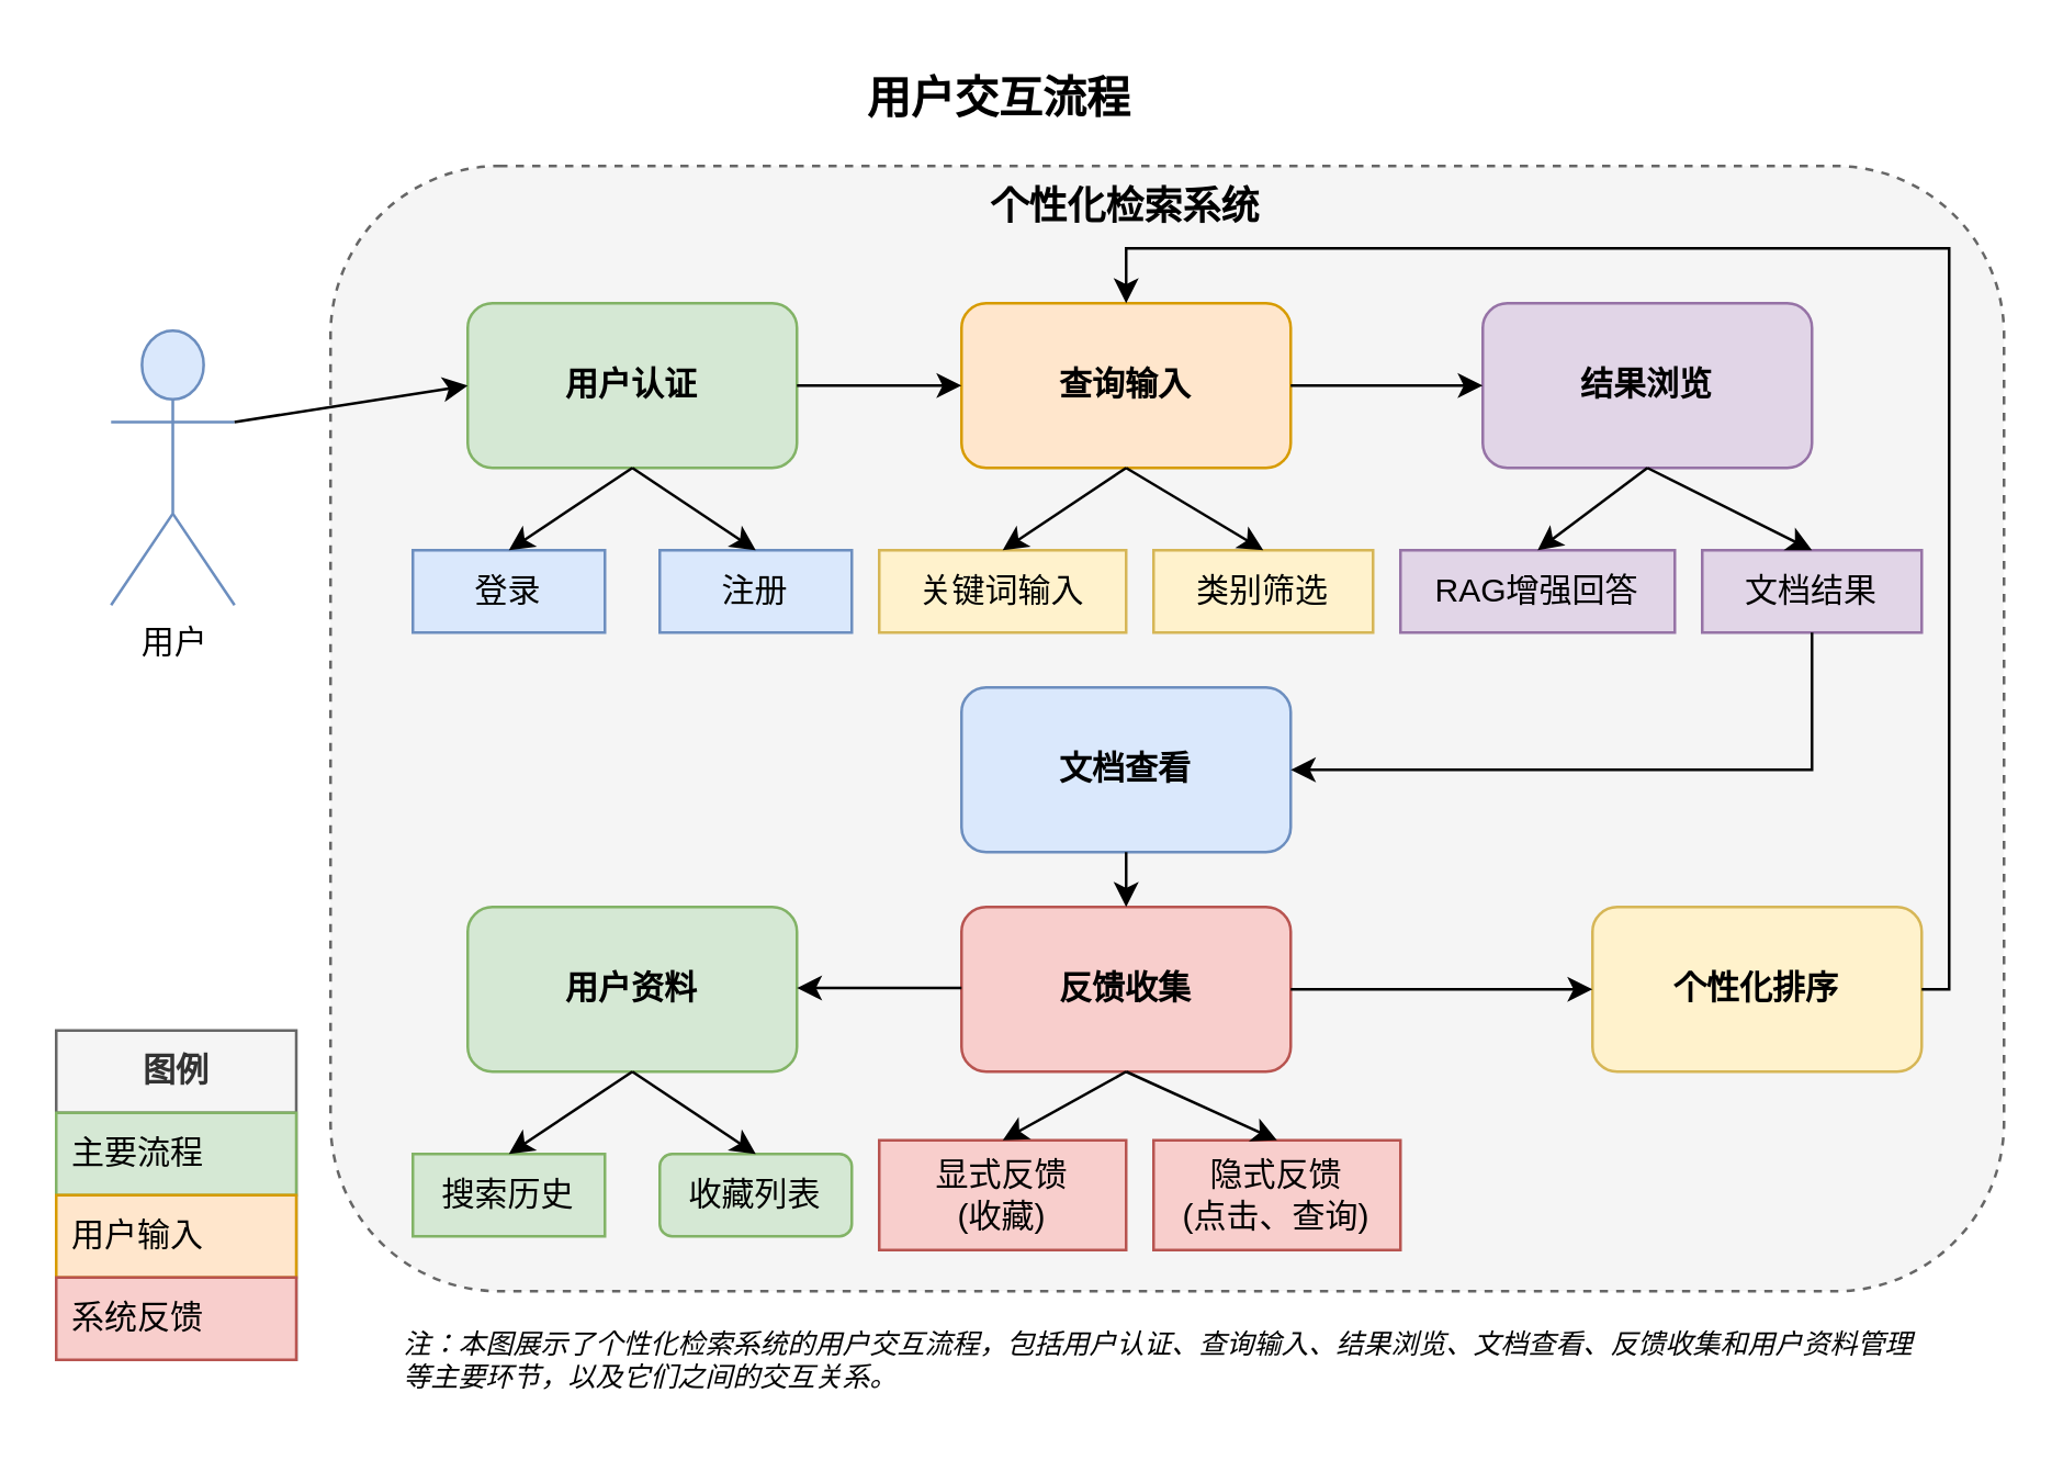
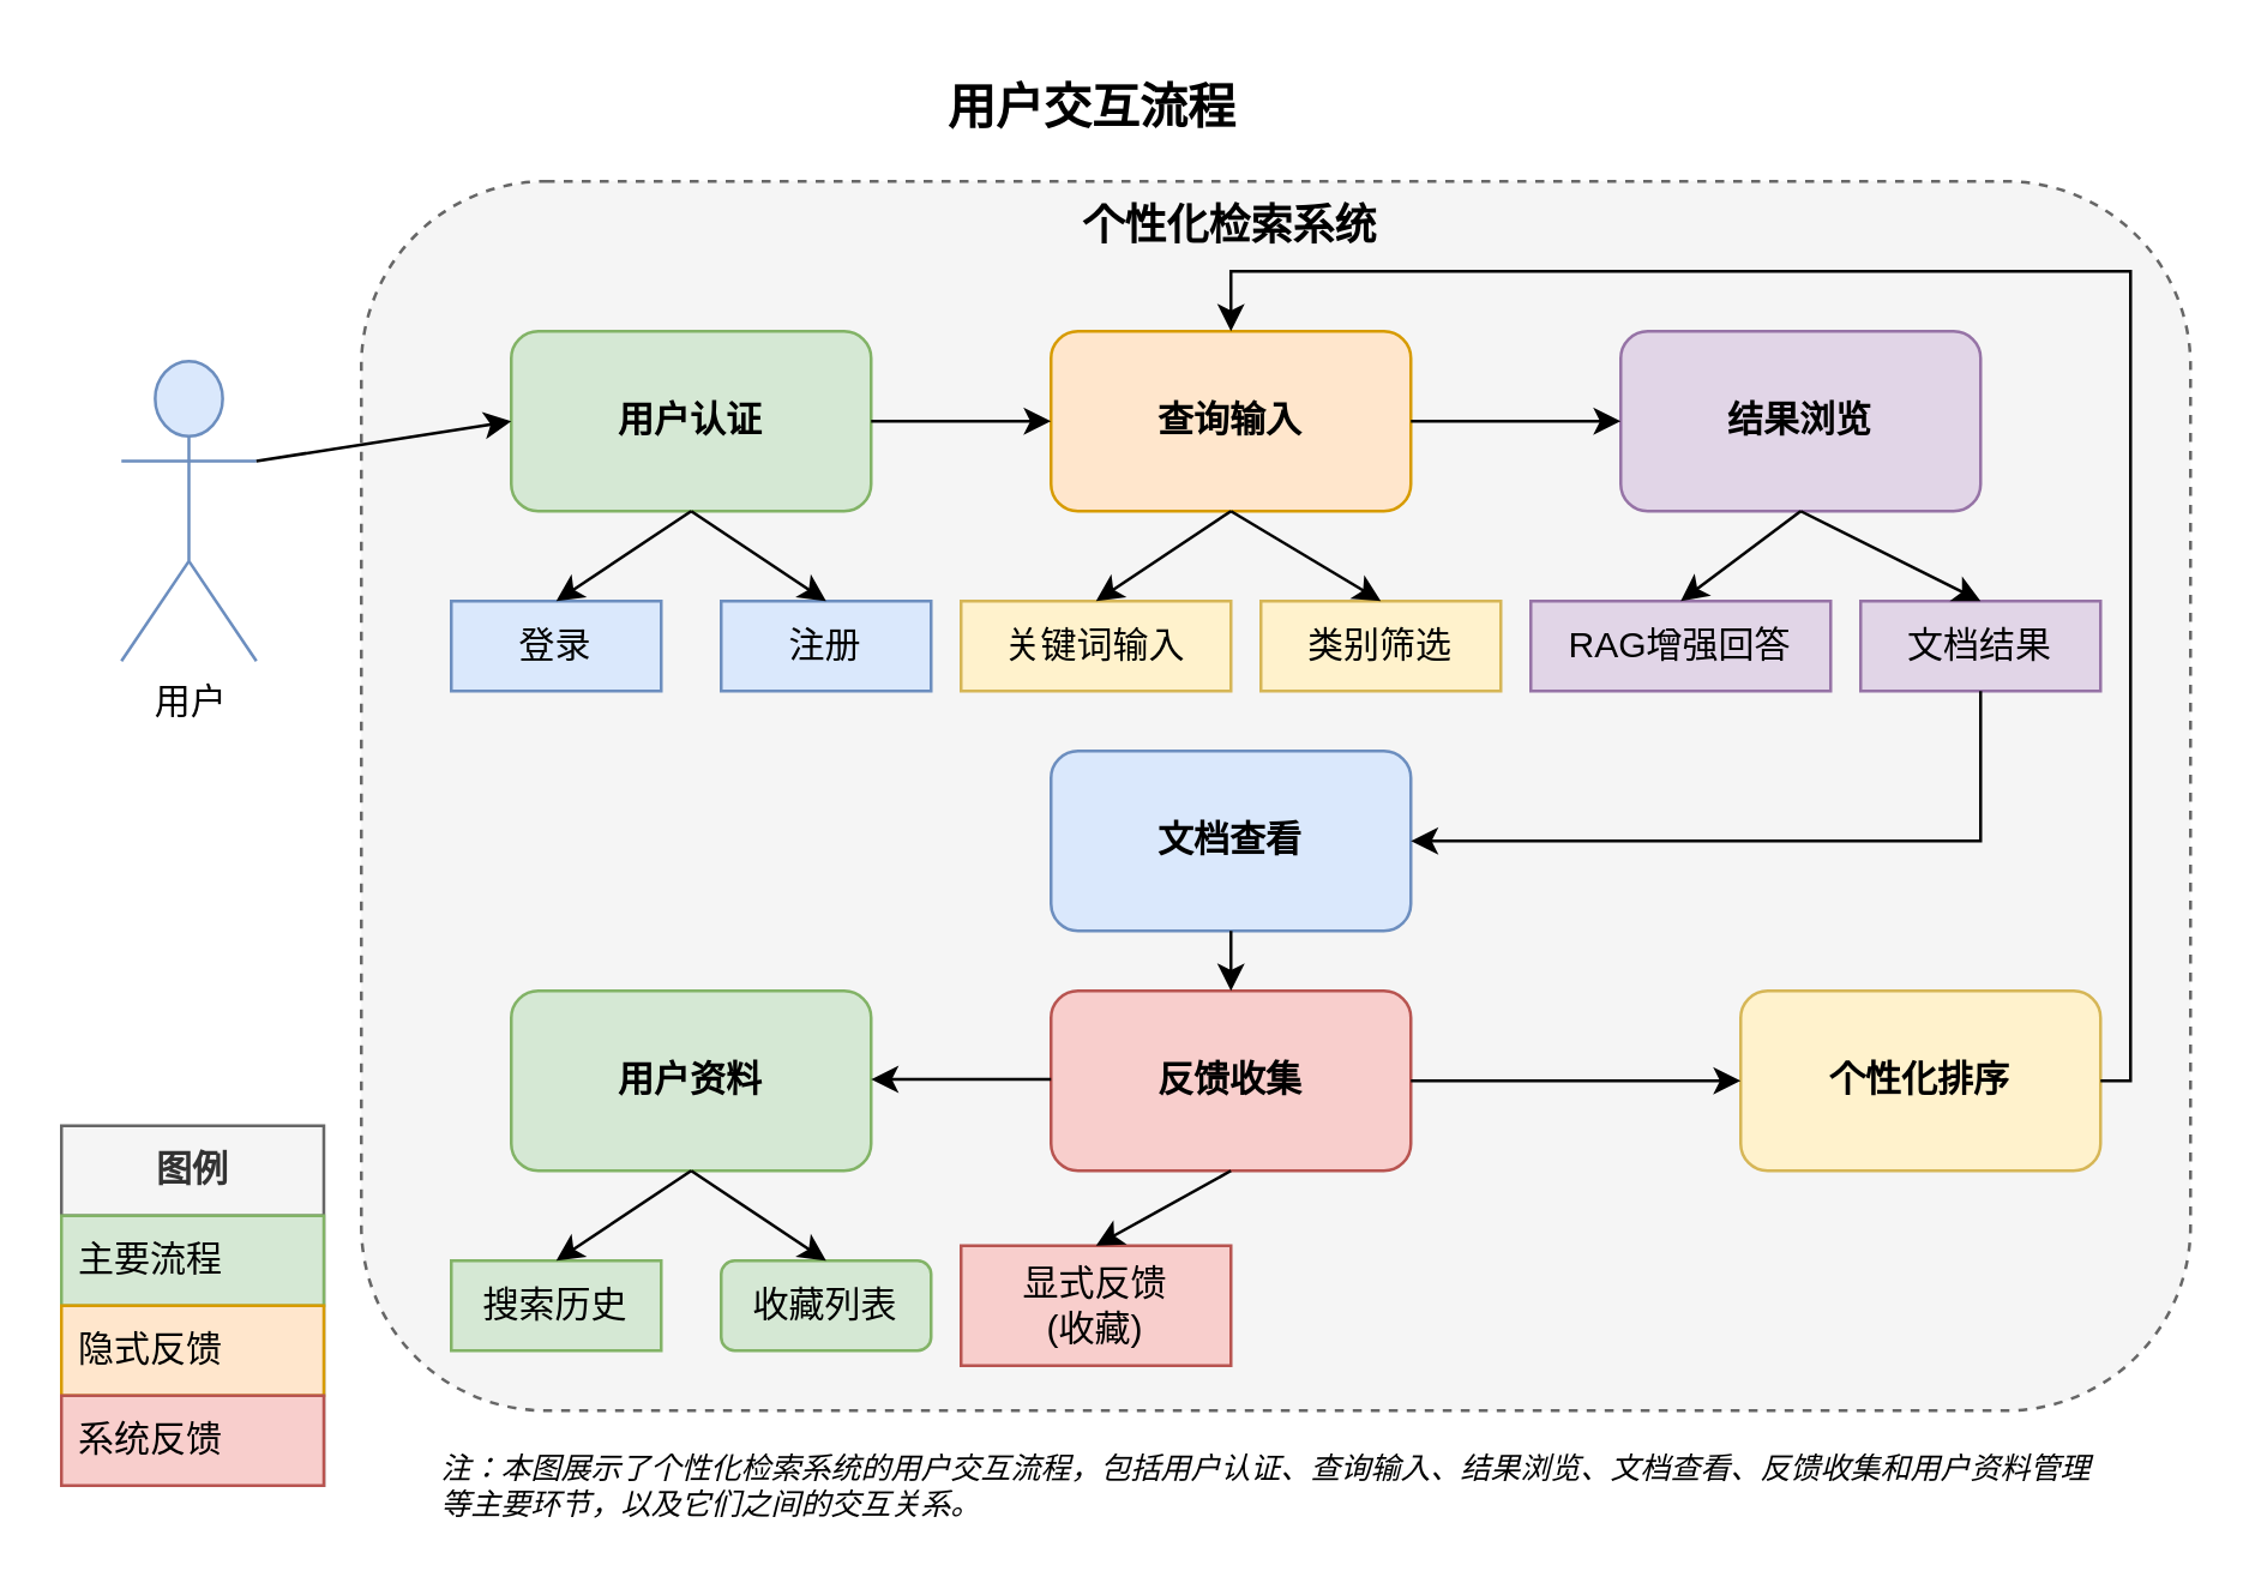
- <mxCell id="35" value="" style="endArrow=classic;html=1;rounded=0;exitX=0.5;exitY=1;exitDx=0;exitDy=0;entryX=0.5;entryY=0;entryDx=0;entryDy=0;" edge="1" parent="1" source="16" target="18"><mxGeometry width="50" height="50" relative="1" as="geometry"><mxPoint x="360" y="340" as="sourcePoint" /><mxPoint x="410" y="290" as="targetPoint" /></mxGeometry></mxCell>
- <mxCell id="18" value="隐式反馈&#10;(点击、查询)" style="rounded=0;whiteSpace=wrap;html=1;fillColor=#f8cecc;strokeColor=#b85450;" vertex="1" parent="1"><mxGeometry x="420" y="415" width="90" height="40" as="geometry" /></mxCell>
- <mxCell id="43" value="用户输入" style="text;strokeColor=#d79b00;fillColor=#ffe6cc;align=left;verticalAlign=middle;spacingLeft=4;spacingRight=4;overflow=hidden;points=[[0,0.5],[1,0.5]];portConstraint=eastwest;rotatable=0;whiteSpace=wrap;html=1;" vertex="1" parent="41"><mxGeometry y="60" width="87.5" height="30" as="geometry" /></mxCell>
+ <mxCell id="43" value="隐式反馈" style="text;strokeColor=#d79b00;fillColor=#ffe6cc;align=left;verticalAlign=middle;spacingLeft=4;spacingRight=4;overflow=hidden;points=[[0,0.5],[1,0.5]];portConstraint=eastwest;rotatable=0;whiteSpace=wrap;html=1;" vertex="1" parent="41"><mxGeometry y="60" width="87.5" height="30" as="geometry" /></mxCell>
